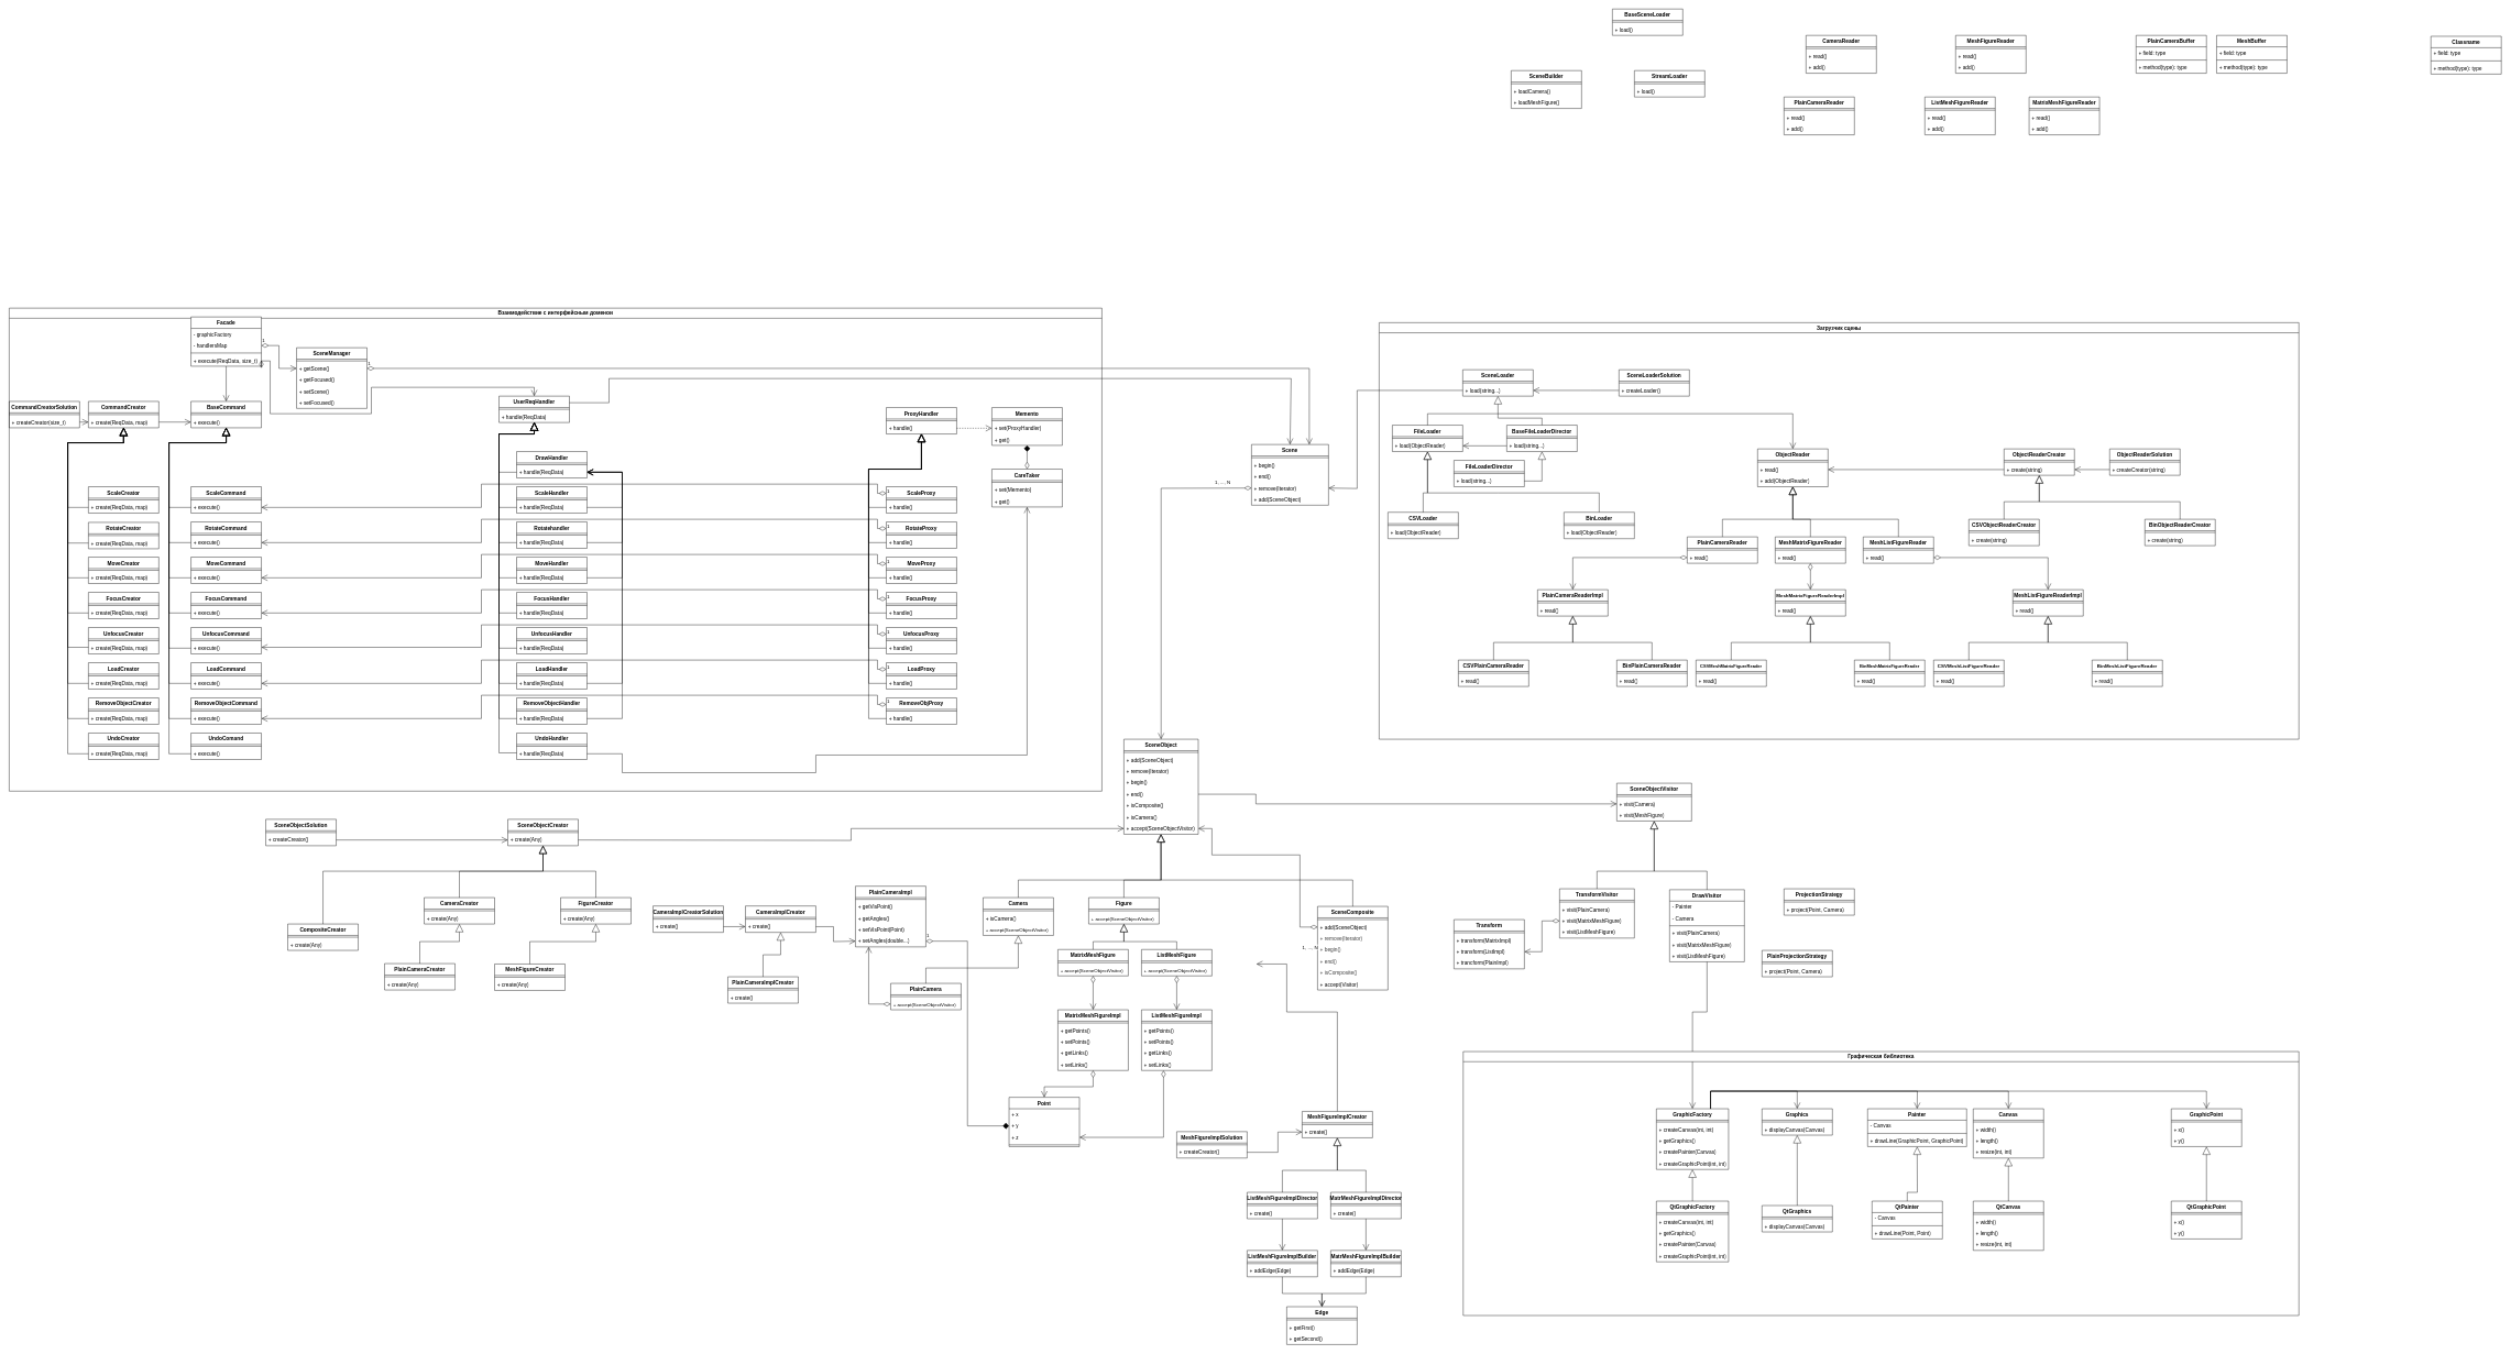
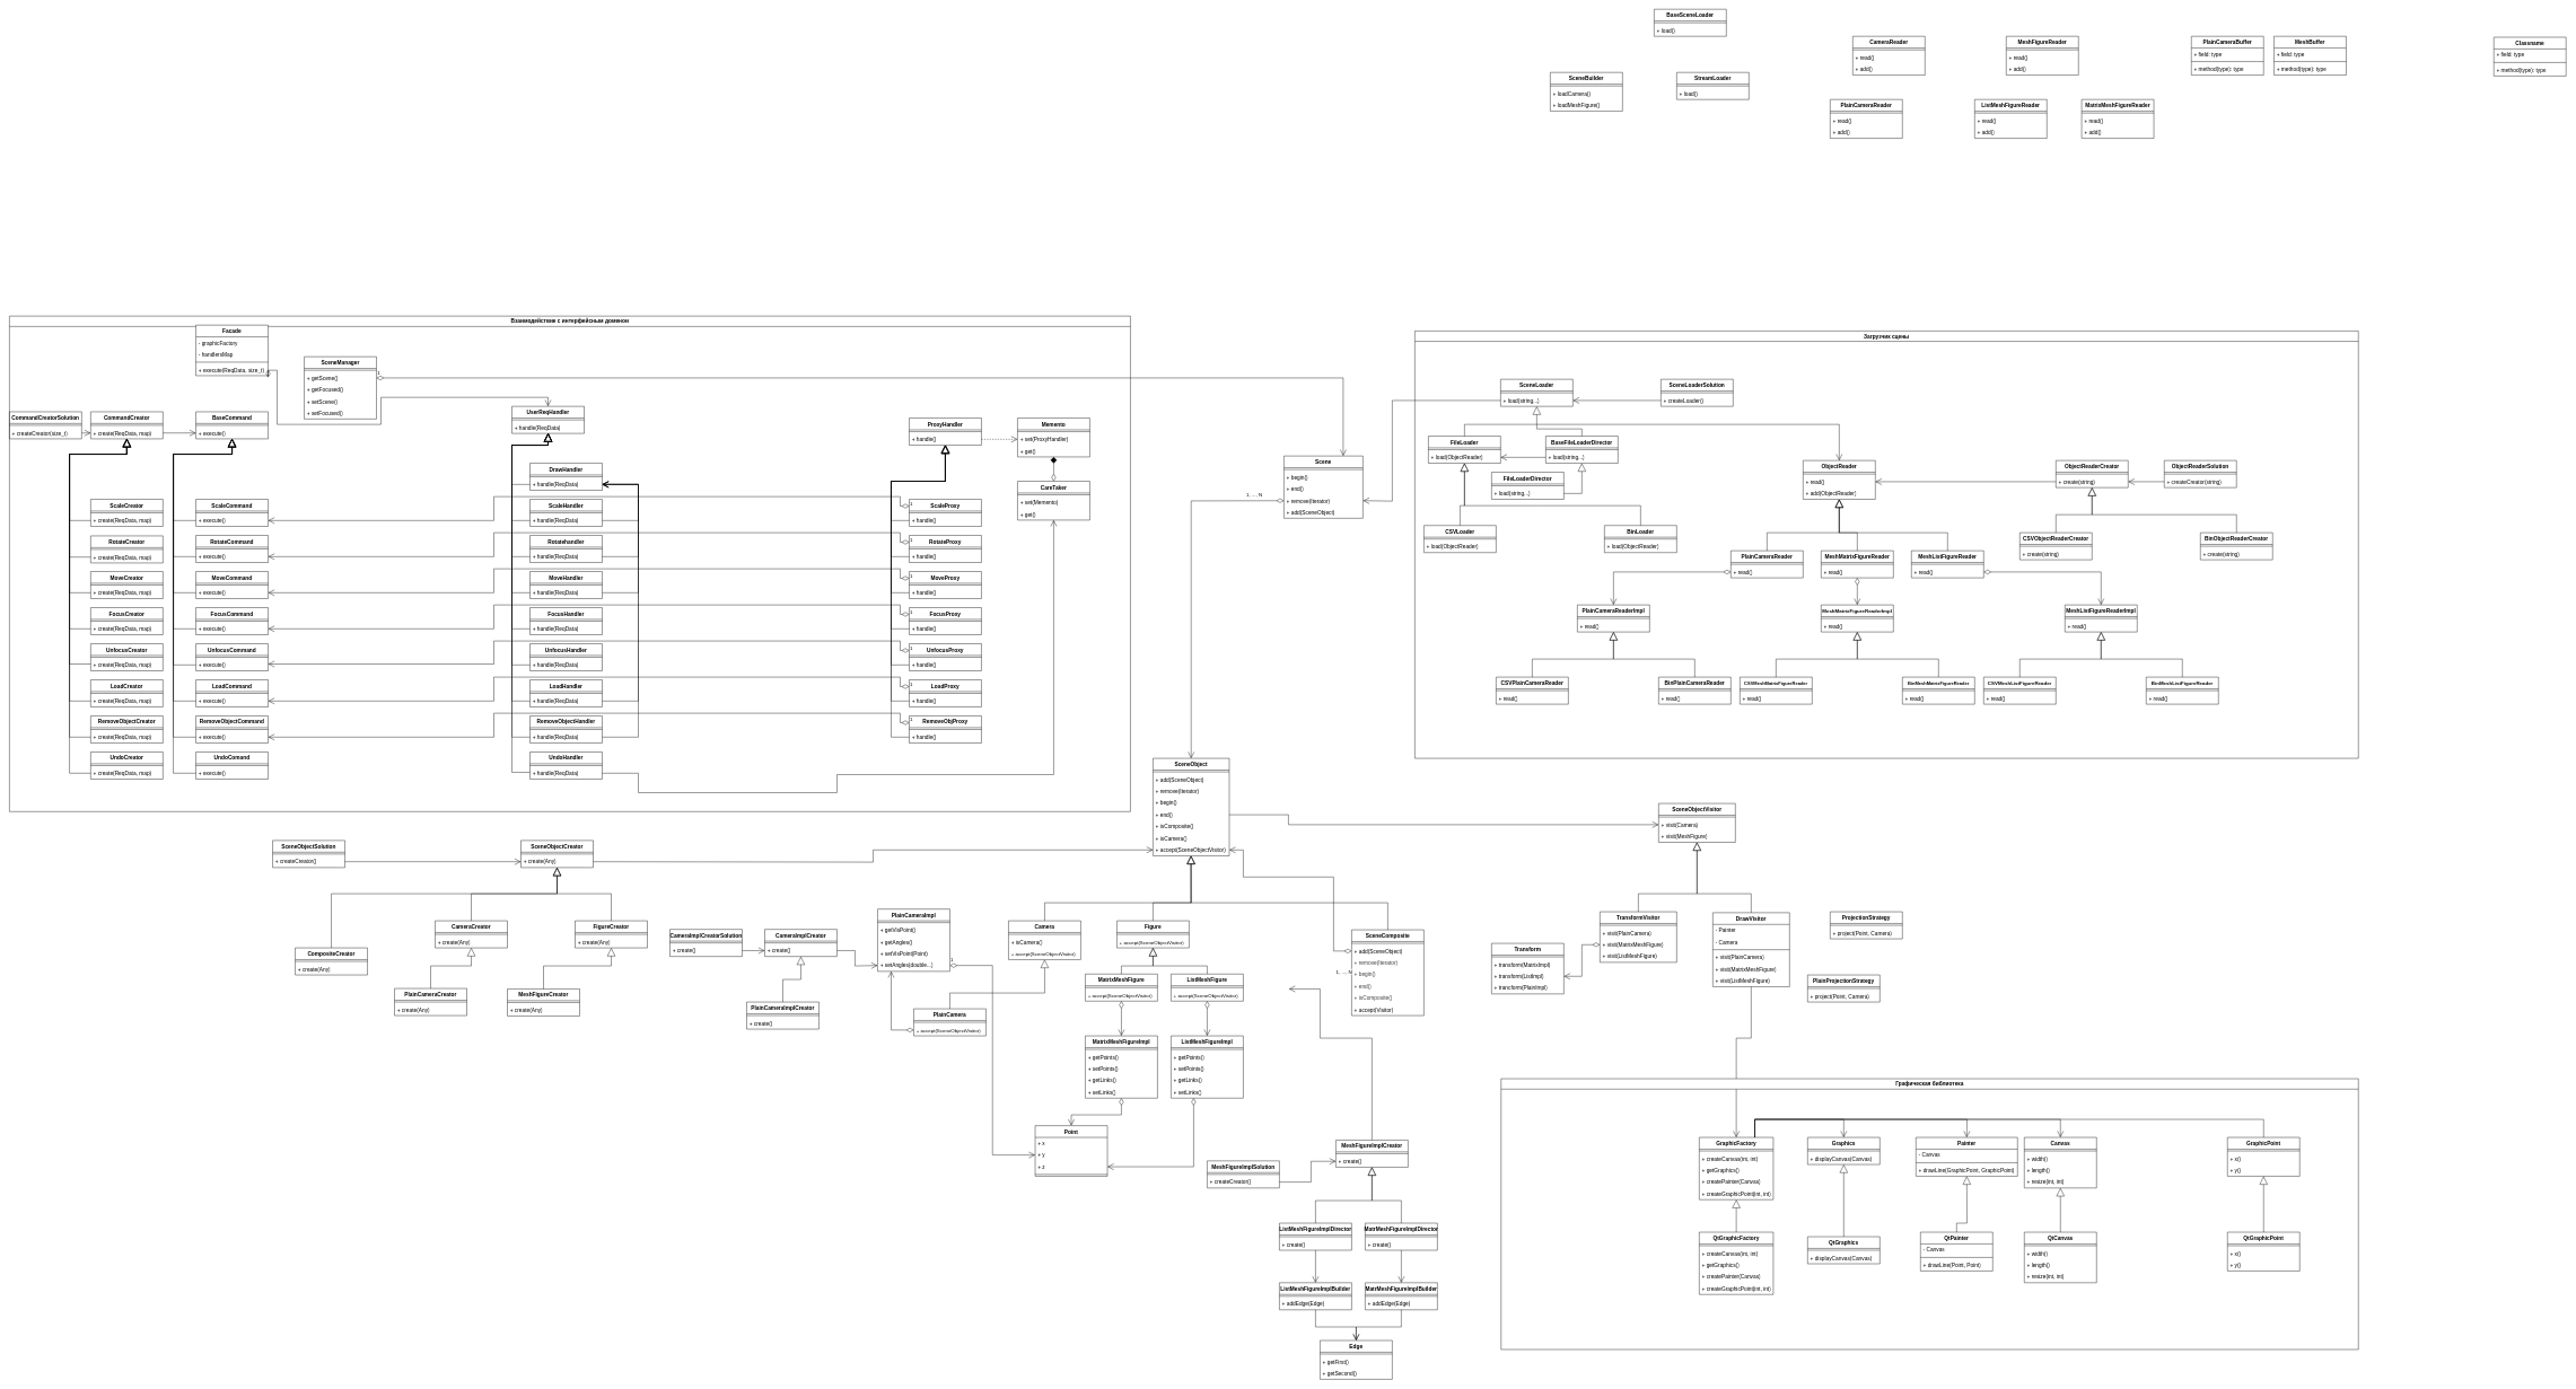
- <mxCell id="440" value="1" style="endArrow=open;html=1;endSize=12;startArrow=diamondThin;startSize=14;startFill=0;edgeStyle=orthogonalEdgeStyle;align=left;verticalAlign=bottom;rounded=0;exitX=1;exitY=0.5;exitDx=0;exitDy=0;entryX=0;entryY=0.5;entryDx=0;entryDy=0;" parent="1" source="445" target="428" edge="1"><mxGeometry x="-1" y="3" relative="1" as="geometry"><mxPoint x="643" y="990" as="sourcePoint" /><mxPoint x="803" y="990" as="targetPoint" /></mxGeometry></mxCell>
- <mxCell id="377" value="" style="endArrow=open;endFill=1;endSize=12;html=1;rounded=0;entryX=0.5;entryY=0;entryDx=0;entryDy=0;" parent="1" source="447" target="373" edge="1"><mxGeometry width="160" relative="1" as="geometry"><mxPoint x="513" y="886" as="sourcePoint" /><mxPoint x="643" y="916" as="targetPoint" /></mxGeometry></mxCell>
- <mxCell id="187" value="" style="endArrow=open;endFill=1;endSize=12;html=1;rounded=0;exitX=1;exitY=0.25;exitDx=0;exitDy=0;entryX=0.5;entryY=0;entryDx=0;entryDy=0;" parent="1" source="2" target="87" edge="1"><mxGeometry width="160" relative="1" as="geometry"><mxPoint x="1913" y="1410" as="sourcePoint" /><mxPoint x="2943" y="900" as="targetPoint" /><Array as="points"><mxPoint x="1383" y="915" /><mxPoint x="1383" y="860" /><mxPoint x="2933" y="860" /></Array></mxGeometry></mxCell>
- <mxCell id="328" value="" style="endArrow=open;endFill=1;endSize=12;html=1;rounded=0;exitX=0.75;exitY=0;exitDx=0;exitDy=0;entryX=0.5;entryY=0;entryDx=0;entryDy=0;" parent="1" source="14" target="320" edge="1"><mxGeometry width="160" relative="1" as="geometry"><mxPoint x="4233" y="2380" as="sourcePoint" /><mxPoint x="4393" y="2380" as="targetPoint" /><Array as="points"><mxPoint x="3886" y="2480" /><mxPoint x="5013" y="2480" /></Array></mxGeometry></mxCell>
+ <mxCell id="328" value="" style="endArrow=none;endFill=1;endSize=12;html=1;rounded=0;exitX=0.75;exitY=0;exitDx=0;exitDy=0;entryX=0.5;entryY=0;entryDx=0;entryDy=0;" parent="1" source="14" target="320" edge="1"><mxGeometry width="160" relative="1" as="geometry"><mxPoint x="4233" y="2380" as="sourcePoint" /><mxPoint x="4393" y="2380" as="targetPoint" /><Array as="points"><mxPoint x="3886" y="2480" /><mxPoint x="5013" y="2480" /></Array></mxGeometry></mxCell>
- <mxCell id="439" value="1" style="endArrow=diamond;html=1;endSize=12;startArrow=diamondThin;startSize=14;startFill=0;edgeStyle=orthogonalEdgeStyle;align=left;verticalAlign=bottom;rounded=0;exitX=1;exitY=0.5;exitDx=0;exitDy=0;entryX=0;entryY=0.5;entryDx=0;entryDy=0;" parent="1" source="125" target="434" edge="1"><mxGeometry x="-1" y="3" relative="1" as="geometry"><mxPoint x="2183" y="2330" as="sourcePoint" /><mxPoint x="2343" y="2330" as="targetPoint" /></mxGeometry></mxCell>
+ <mxCell id="439" value="1" style="endArrow=open;html=1;endSize=12;startArrow=diamondThin;startSize=14;startFill=0;edgeStyle=orthogonalEdgeStyle;align=left;verticalAlign=bottom;rounded=0;exitX=1;exitY=0.5;exitDx=0;exitDy=0;entryX=0;entryY=0.5;entryDx=0;entryDy=0;" parent="1" source="125" target="434" edge="1"><mxGeometry x="-1" y="3" relative="1" as="geometry"><mxPoint x="2183" y="2330" as="sourcePoint" /><mxPoint x="2343" y="2330" as="targetPoint" /></mxGeometry></mxCell>
